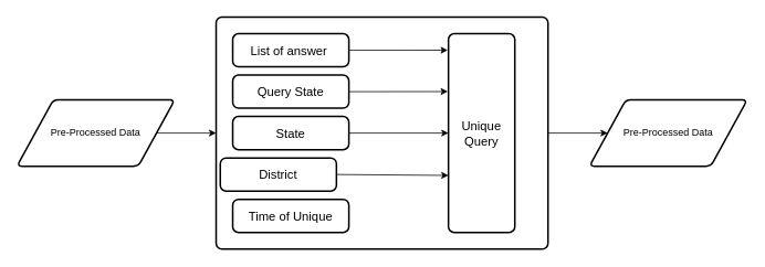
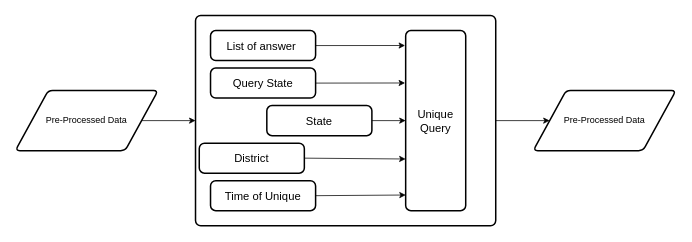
- <mxCell id="8" value="State" style="rounded=1;whiteSpace=wrap;html=1;absoluteArcSize=1;arcSize=14;strokeWidth=2;fontSize=15;" vertex="1" parent="1"><mxGeometry x="280" y="140" width="140" height="40" as="geometry" /></mxCell>
+ <mxCell id="8" value="State" style="rounded=1;whiteSpace=wrap;html=1;absoluteArcSize=1;arcSize=14;strokeWidth=2;fontSize=15;" vertex="1" parent="1"><mxGeometry x="355" y="140" width="140" height="40" as="geometry" /></mxCell>
+ <mxCell id="17" value="" style="endArrow=classic;html=1;rounded=0;fontSize=15;exitX=1;exitY=0.5;exitDx=0;exitDy=0;entryX=0.001;entryY=0.913;entryDx=0;entryDy=0;entryPerimeter=0;" edge="1" parent="1" source="10" target="5"><mxGeometry width="50" height="50" relative="1" as="geometry"><mxPoint x="430" y="259.5" as="sourcePoint" /><mxPoint x="520" y="260" as="targetPoint" /></mxGeometry></mxCell>
